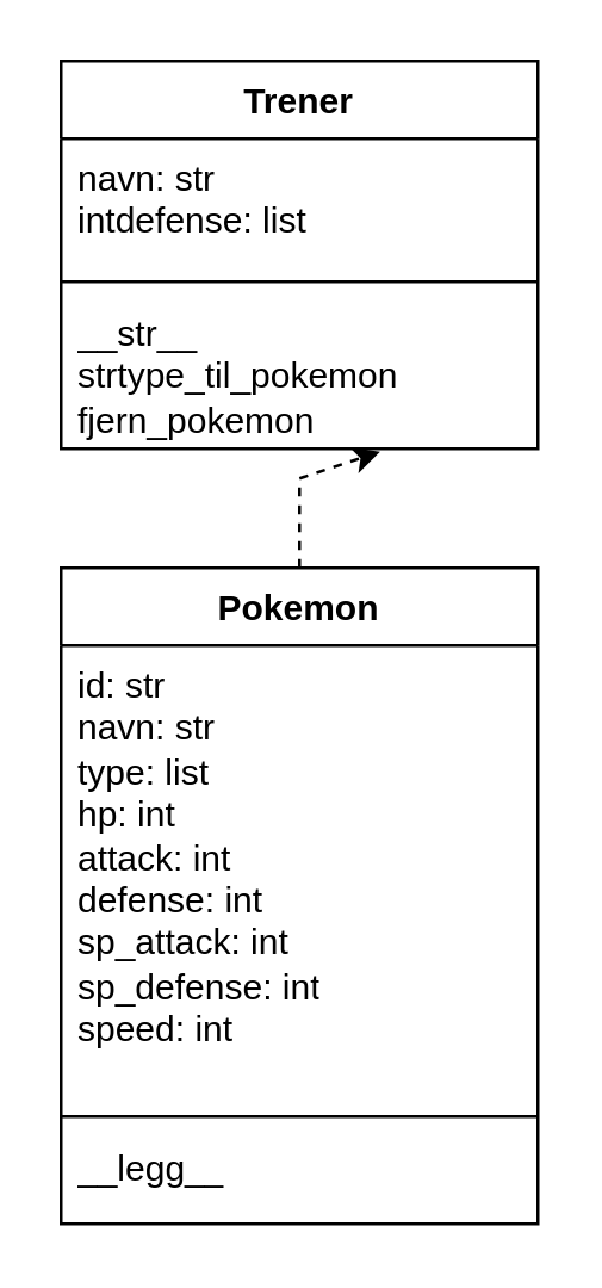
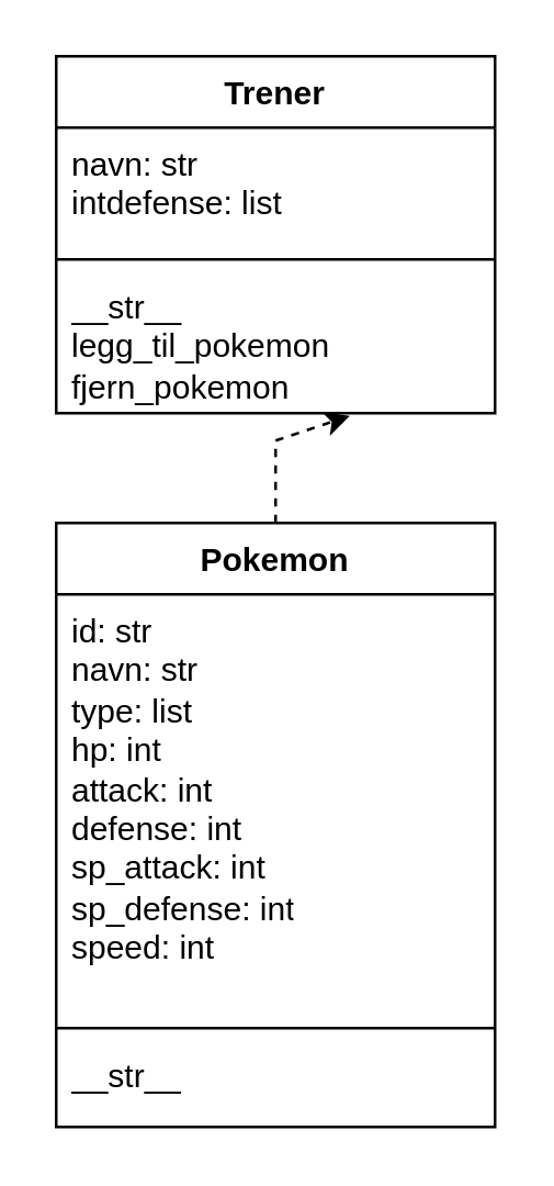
- <mxCell id="5" value="__str__&lt;br style=&quot;border-color: var(--border-color);&quot;&gt;strtype_til_pokemon&lt;br style=&quot;border-color: var(--border-color);&quot;&gt;fjern_pokemon" style="text;strokeColor=none;fillColor=none;align=left;verticalAlign=top;spacingLeft=4;spacingRight=4;overflow=hidden;rotatable=0;points=[[0,0.5],[1,0.5]];portConstraint=eastwest;whiteSpace=wrap;html=1;" parent="2" vertex="1"><mxGeometry y="78" width="160" height="52" as="geometry" /></mxCell>
+ <mxCell id="5" value="__str__&lt;br style=&quot;border-color: var(--border-color);&quot;&gt;legg_til_pokemon&lt;br style=&quot;border-color: var(--border-color);&quot;&gt;fjern_pokemon" style="text;strokeColor=none;fillColor=none;align=left;verticalAlign=top;spacingLeft=4;spacingRight=4;overflow=hidden;rotatable=0;points=[[0,0.5],[1,0.5]];portConstraint=eastwest;whiteSpace=wrap;html=1;" parent="2" vertex="1"><mxGeometry y="78" width="160" height="52" as="geometry" /></mxCell>
- <mxCell id="9" value="__legg__" style="text;strokeColor=none;fillColor=none;align=left;verticalAlign=top;spacingLeft=4;spacingRight=4;overflow=hidden;rotatable=0;points=[[0,0.5],[1,0.5]];portConstraint=eastwest;whiteSpace=wrap;html=1;" parent="6" vertex="1"><mxGeometry y="188" width="160" height="32" as="geometry" /></mxCell>
+ <mxCell id="9" value="__str__" style="text;strokeColor=none;fillColor=none;align=left;verticalAlign=top;spacingLeft=4;spacingRight=4;overflow=hidden;rotatable=0;points=[[0,0.5],[1,0.5]];portConstraint=eastwest;whiteSpace=wrap;html=1;" parent="6" vertex="1"><mxGeometry y="188" width="160" height="32" as="geometry" /></mxCell>
